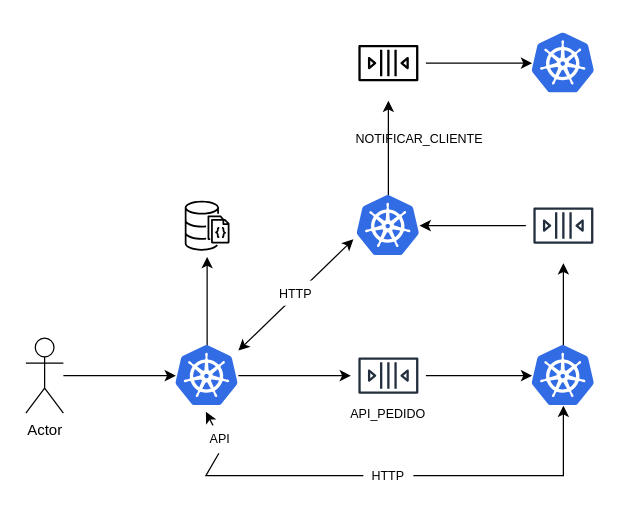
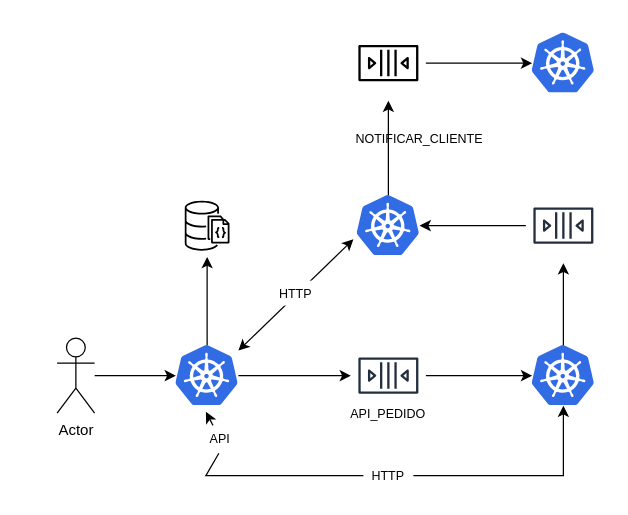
- <mxCell id="4" value="Actor" style="shape=umlActor;verticalLabelPosition=bottom;verticalAlign=top;html=1;outlineConnect=0;" vertex="1" parent="1"><mxGeometry x="20" y="270" width="30" height="60" as="geometry" /></mxCell>
+ <mxCell id="4" value="Actor" style="shape=umlActor;verticalLabelPosition=bottom;verticalAlign=top;html=1;outlineConnect=0;" vertex="1" parent="1"><mxGeometry x="45" y="270" width="30" height="60" as="geometry" /></mxCell>
